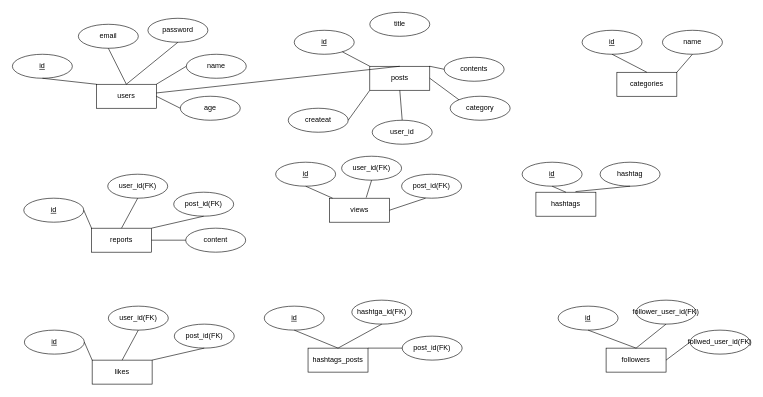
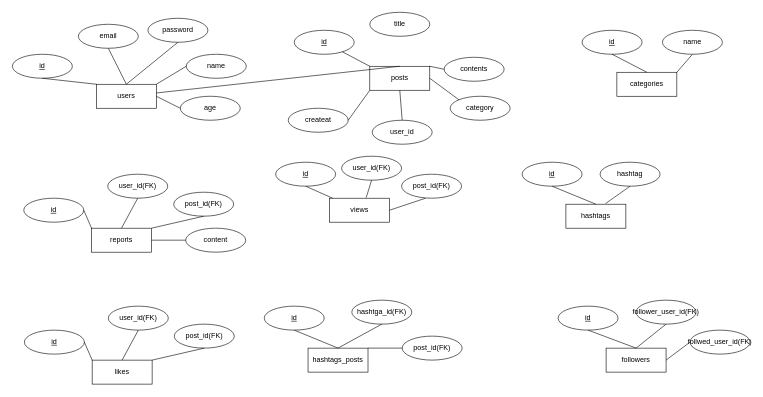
- <mxCell id="43" value="hashtags" style="whiteSpace=wrap;html=1;align=center;" vertex="1" parent="42"><mxGeometry x="23" y="50" width="100" height="40" as="geometry" /></mxCell>
+ <mxCell id="43" value="hashtags" style="whiteSpace=wrap;html=1;align=center;" vertex="1" parent="42"><mxGeometry x="73" y="70" width="100" height="40" as="geometry" /></mxCell>
